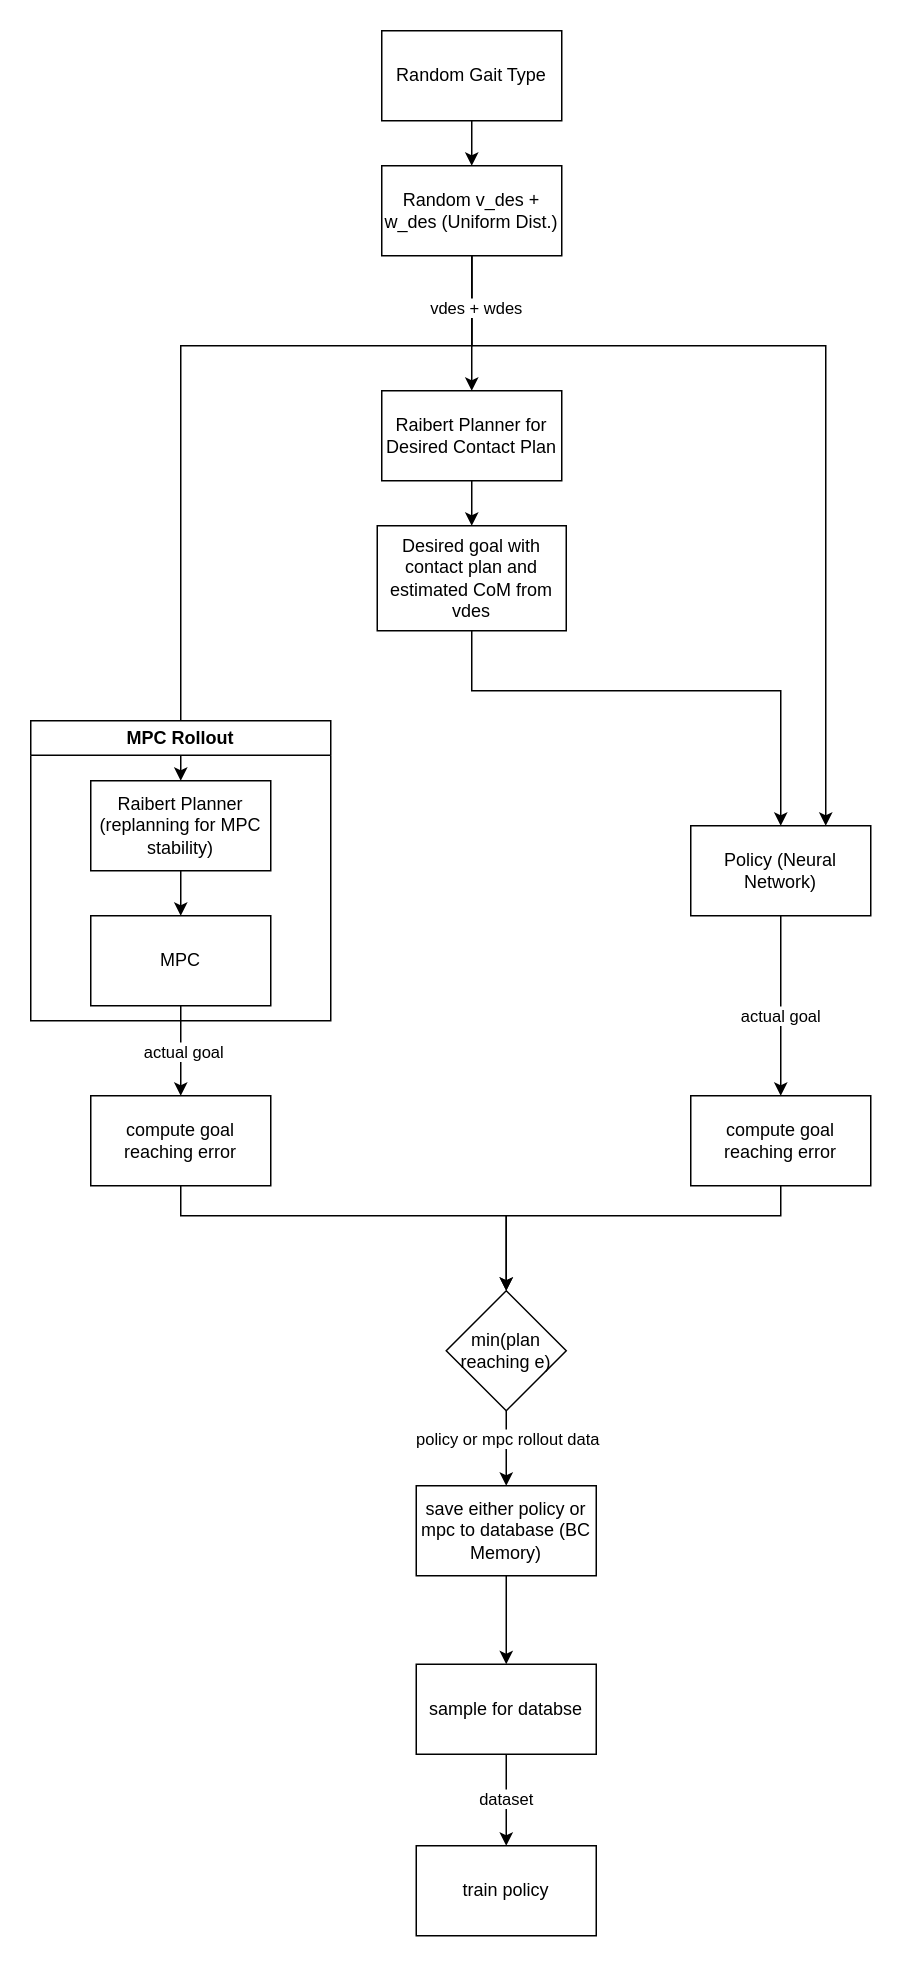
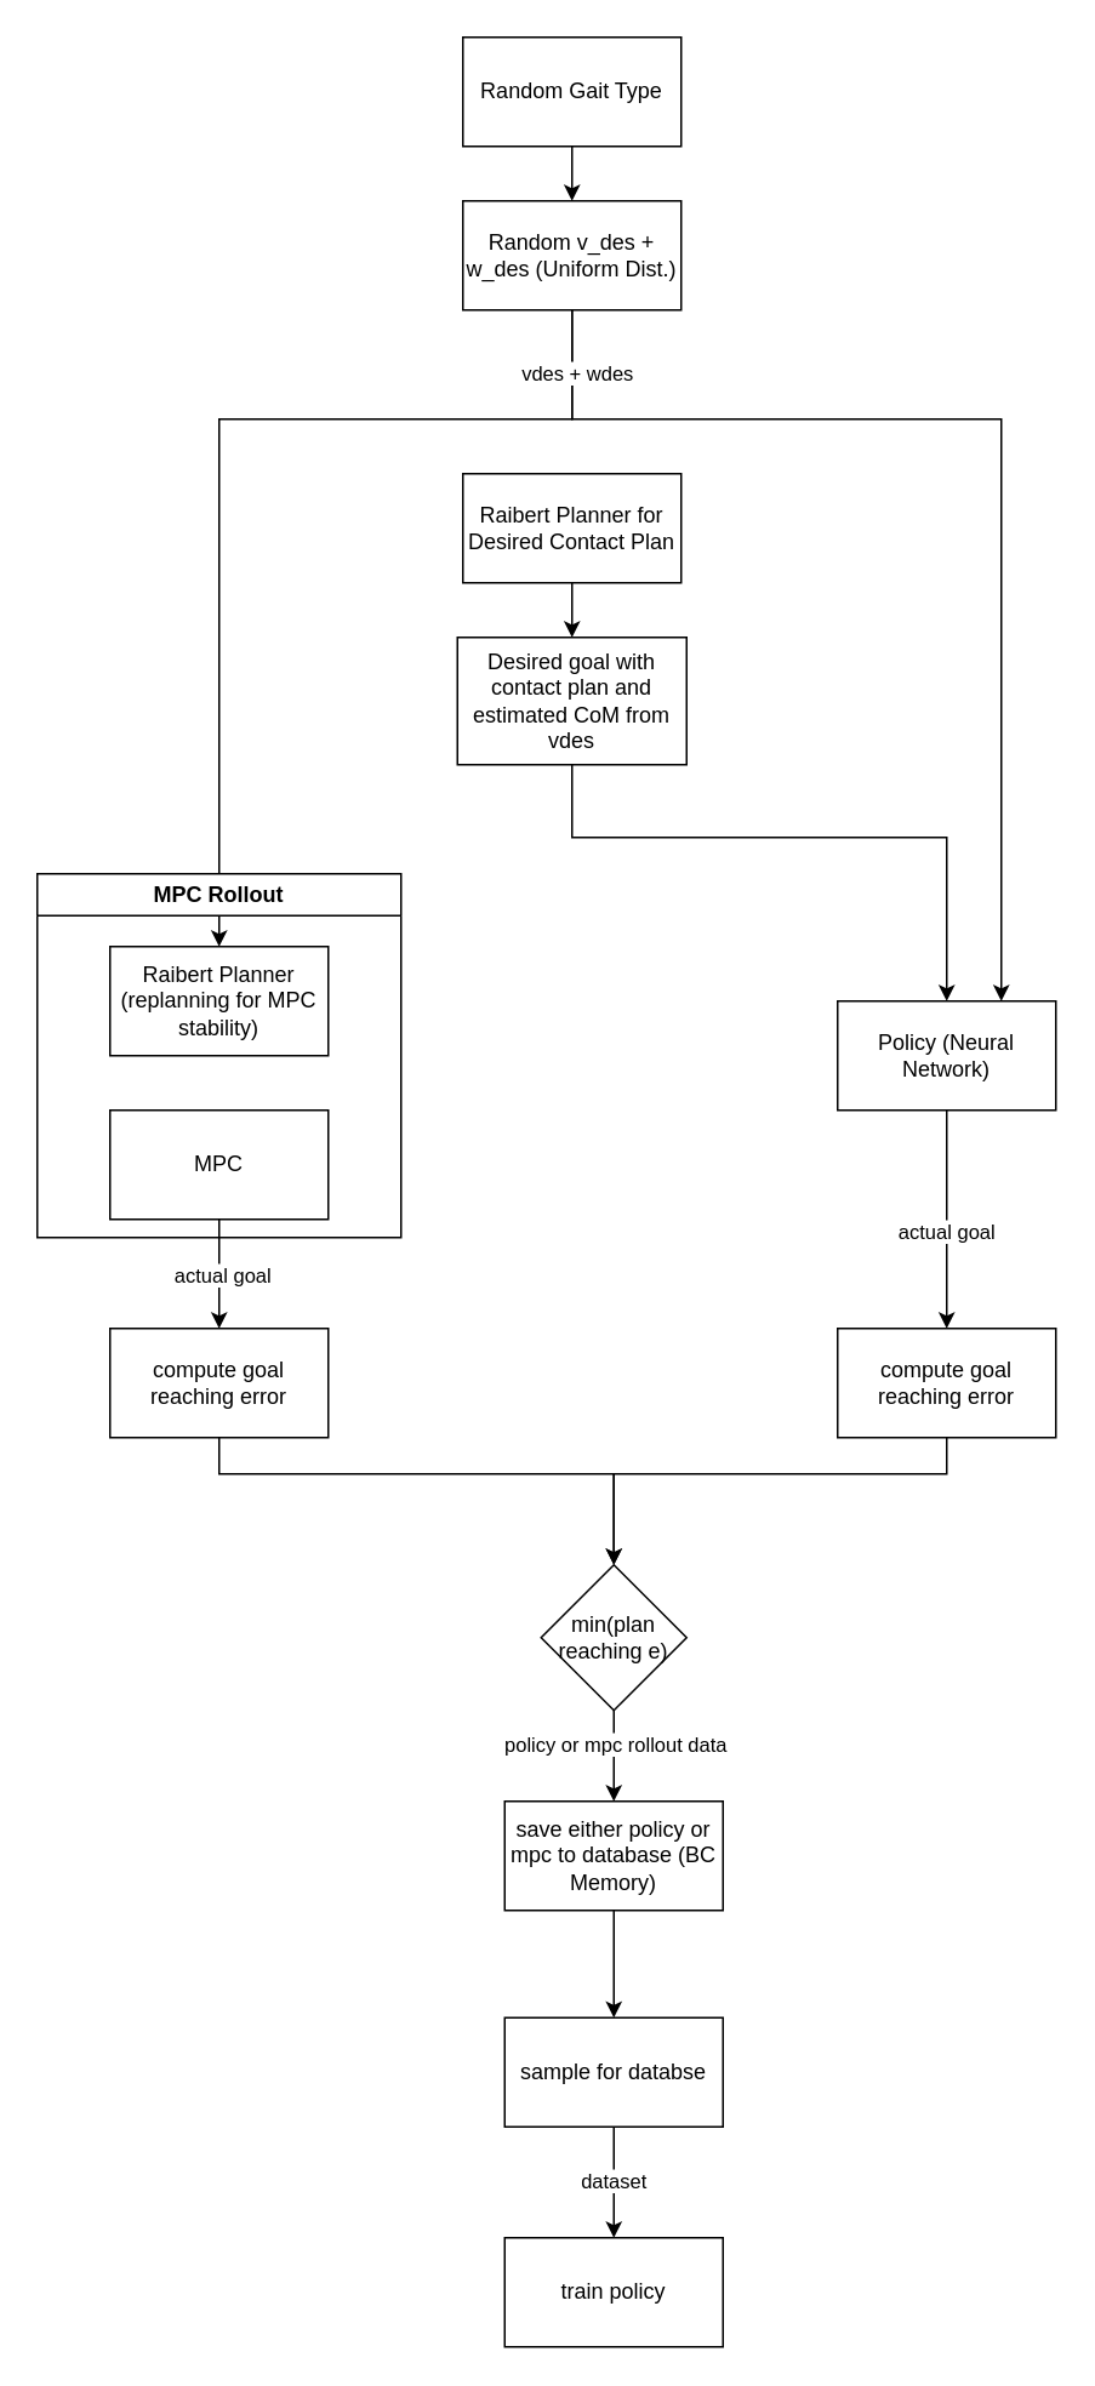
- <mxCell id="4" value="" style="edgeStyle=orthogonalEdgeStyle;rounded=0;orthogonalLoop=1;jettySize=auto;html=1;" edge="1" parent="1" source="8" target="10"><mxGeometry relative="1" as="geometry" /></mxCell>
- <mxCell id="19" value="" style="edgeStyle=orthogonalEdgeStyle;rounded=0;orthogonalLoop=1;jettySize=auto;html=1;" edge="1" parent="16" source="17" target="18"><mxGeometry relative="1" as="geometry" /></mxCell>
